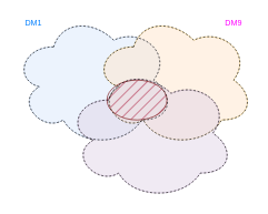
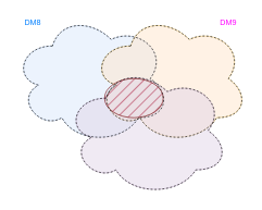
- <mxCell id="9" value="&lt;font style=&quot;color: rgb(0, 127, 255);&quot;&gt;DM1&lt;/font&gt;" style="text;html=1;align=center;verticalAlign=middle;whiteSpace=wrap;rounded=0;" vertex="1" parent="1"><mxGeometry x="20" y="20" width="60" height="30" as="geometry" /></mxCell>
+ <mxCell id="9" value="&lt;font style=&quot;color: rgb(0, 127, 255);&quot;&gt;DM8&lt;/font&gt;" style="text;html=1;align=center;verticalAlign=middle;whiteSpace=wrap;rounded=0;" vertex="1" parent="1"><mxGeometry x="20" y="20" width="60" height="30" as="geometry" /></mxCell>
